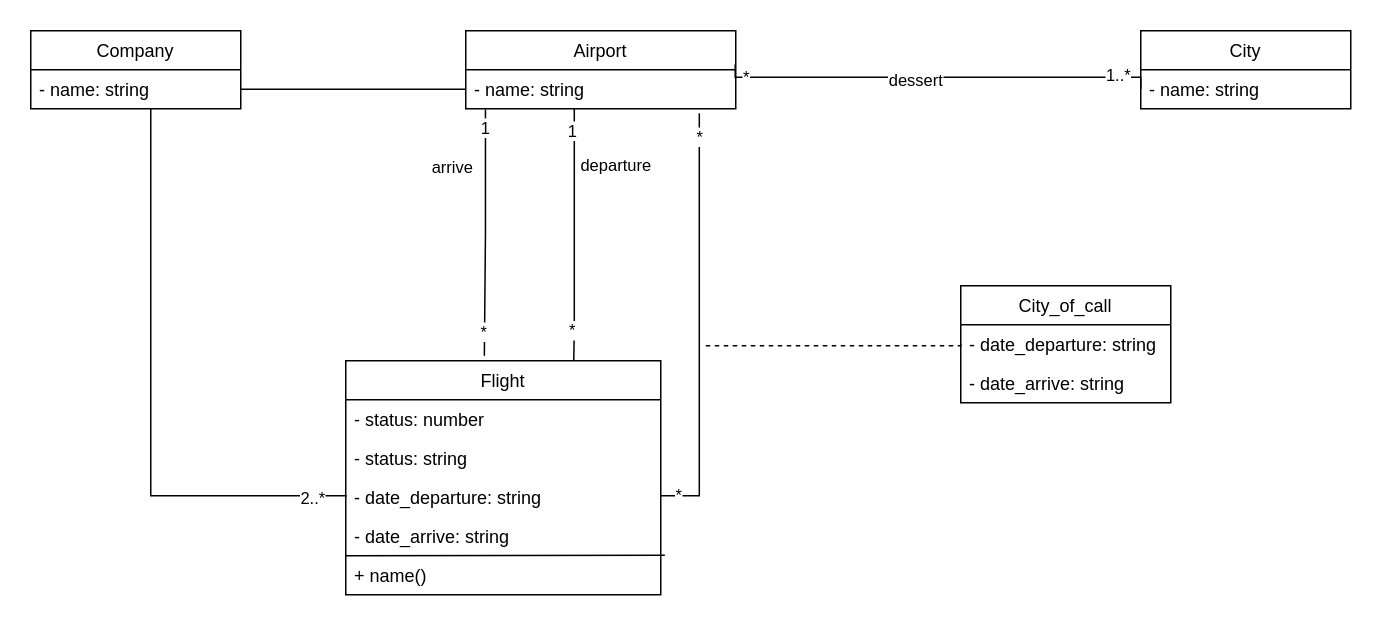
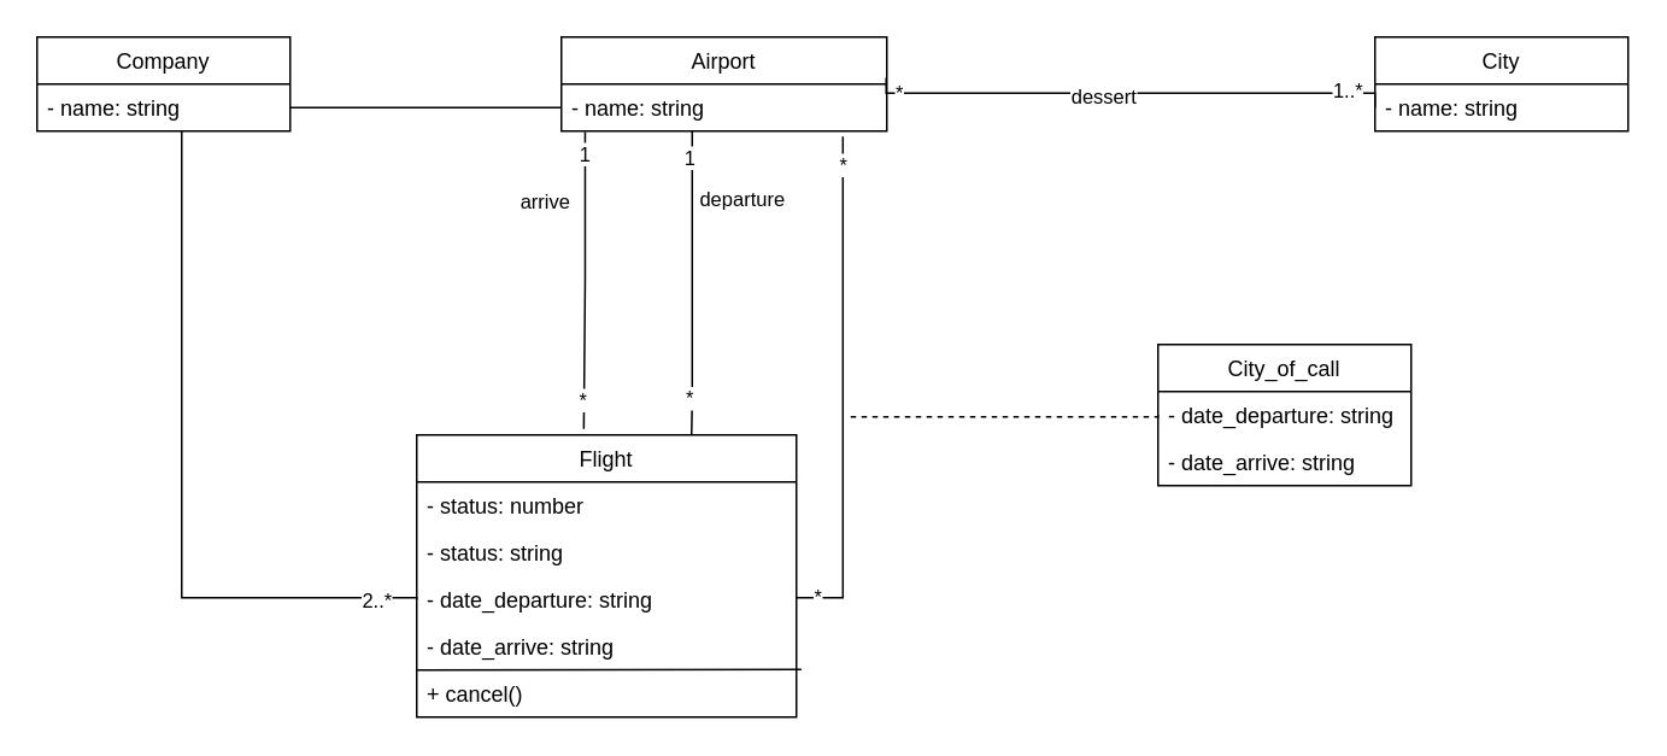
- <mxCell id="8" value="+ name()" style="text;strokeColor=none;fillColor=none;align=left;verticalAlign=top;spacingLeft=4;spacingRight=4;overflow=hidden;rotatable=0;points=[[0,0.5],[1,0.5]];portConstraint=eastwest;" vertex="1" parent="2"><mxGeometry y="130" width="210" height="26" as="geometry" /></mxCell>
+ <mxCell id="8" value="+ cancel()" style="text;strokeColor=none;fillColor=none;align=left;verticalAlign=top;spacingLeft=4;spacingRight=4;overflow=hidden;rotatable=0;points=[[0,0.5],[1,0.5]];portConstraint=eastwest;" vertex="1" parent="2"><mxGeometry y="130" width="210" height="26" as="geometry" /></mxCell>
